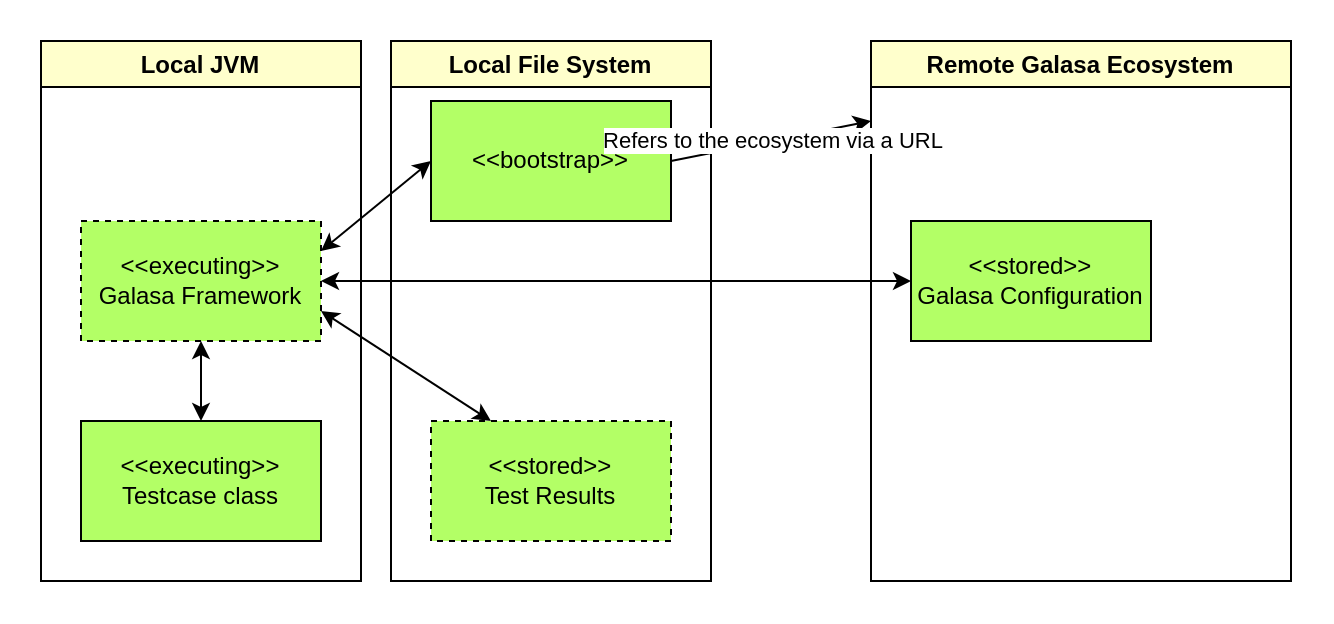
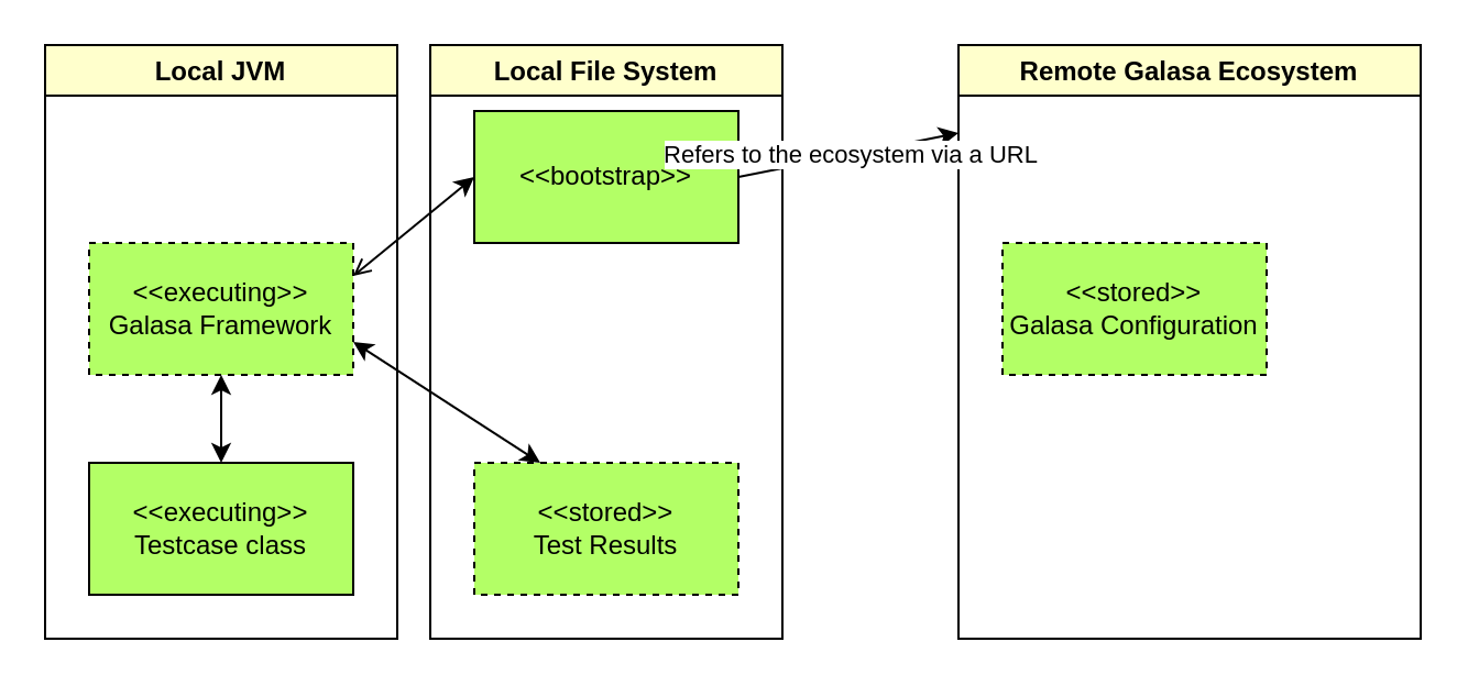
- <mxCell id="15" value="" style="endArrow=classic;startArrow=classic;html=1;rounded=0;exitX=0;exitY=0.5;exitDx=0;exitDy=0;entryX=1;entryY=0.25;entryDx=0;entryDy=0;" parent="1" source="3" target="7" edge="1"><mxGeometry width="50" height="50" relative="1" as="geometry"><mxPoint x="305" y="220" as="sourcePoint" /><mxPoint x="165" y="120" as="targetPoint" /></mxGeometry></mxCell>
+ <mxCell id="15" value="" style="endArrow=open;startArrow=classic;html=1;rounded=0;exitX=0;exitY=0.5;exitDx=0;exitDy=0;entryX=1;entryY=0.25;entryDx=0;entryDy=0;" parent="1" source="3" target="7" edge="1"><mxGeometry width="50" height="50" relative="1" as="geometry"><mxPoint x="305" y="220" as="sourcePoint" /><mxPoint x="165" y="120" as="targetPoint" /></mxGeometry></mxCell>
- <mxCell id="13" value="" style="endArrow=classic;startArrow=classic;html=1;rounded=0;exitX=1;exitY=0.5;exitDx=0;exitDy=0;entryX=0;entryY=0.5;entryDx=0;entryDy=0;" parent="1" source="7" target="9" edge="1"><mxGeometry width="50" height="50" relative="1" as="geometry"><mxPoint x="325" y="100" as="sourcePoint" /><mxPoint x="375" y="50" as="targetPoint" /></mxGeometry></mxCell>
- <mxCell id="9" value="&amp;lt;&amp;lt;stored&amp;gt;&amp;gt;&lt;br&gt;Galasa Configuration" style="rounded=0;whiteSpace=wrap;html=1;fillColor=#B3FF66;" parent="8" vertex="1"><mxGeometry x="20" y="90" width="120" height="60" as="geometry" /></mxCell>
+ <mxCell id="9" value="&amp;lt;&amp;lt;stored&amp;gt;&amp;gt;&lt;br&gt;Galasa Configuration" style="rounded=0;whiteSpace=wrap;html=1;fillColor=#B3FF66;dashed=1;" parent="8" vertex="1"><mxGeometry x="20" y="90" width="120" height="60" as="geometry" /></mxCell>
